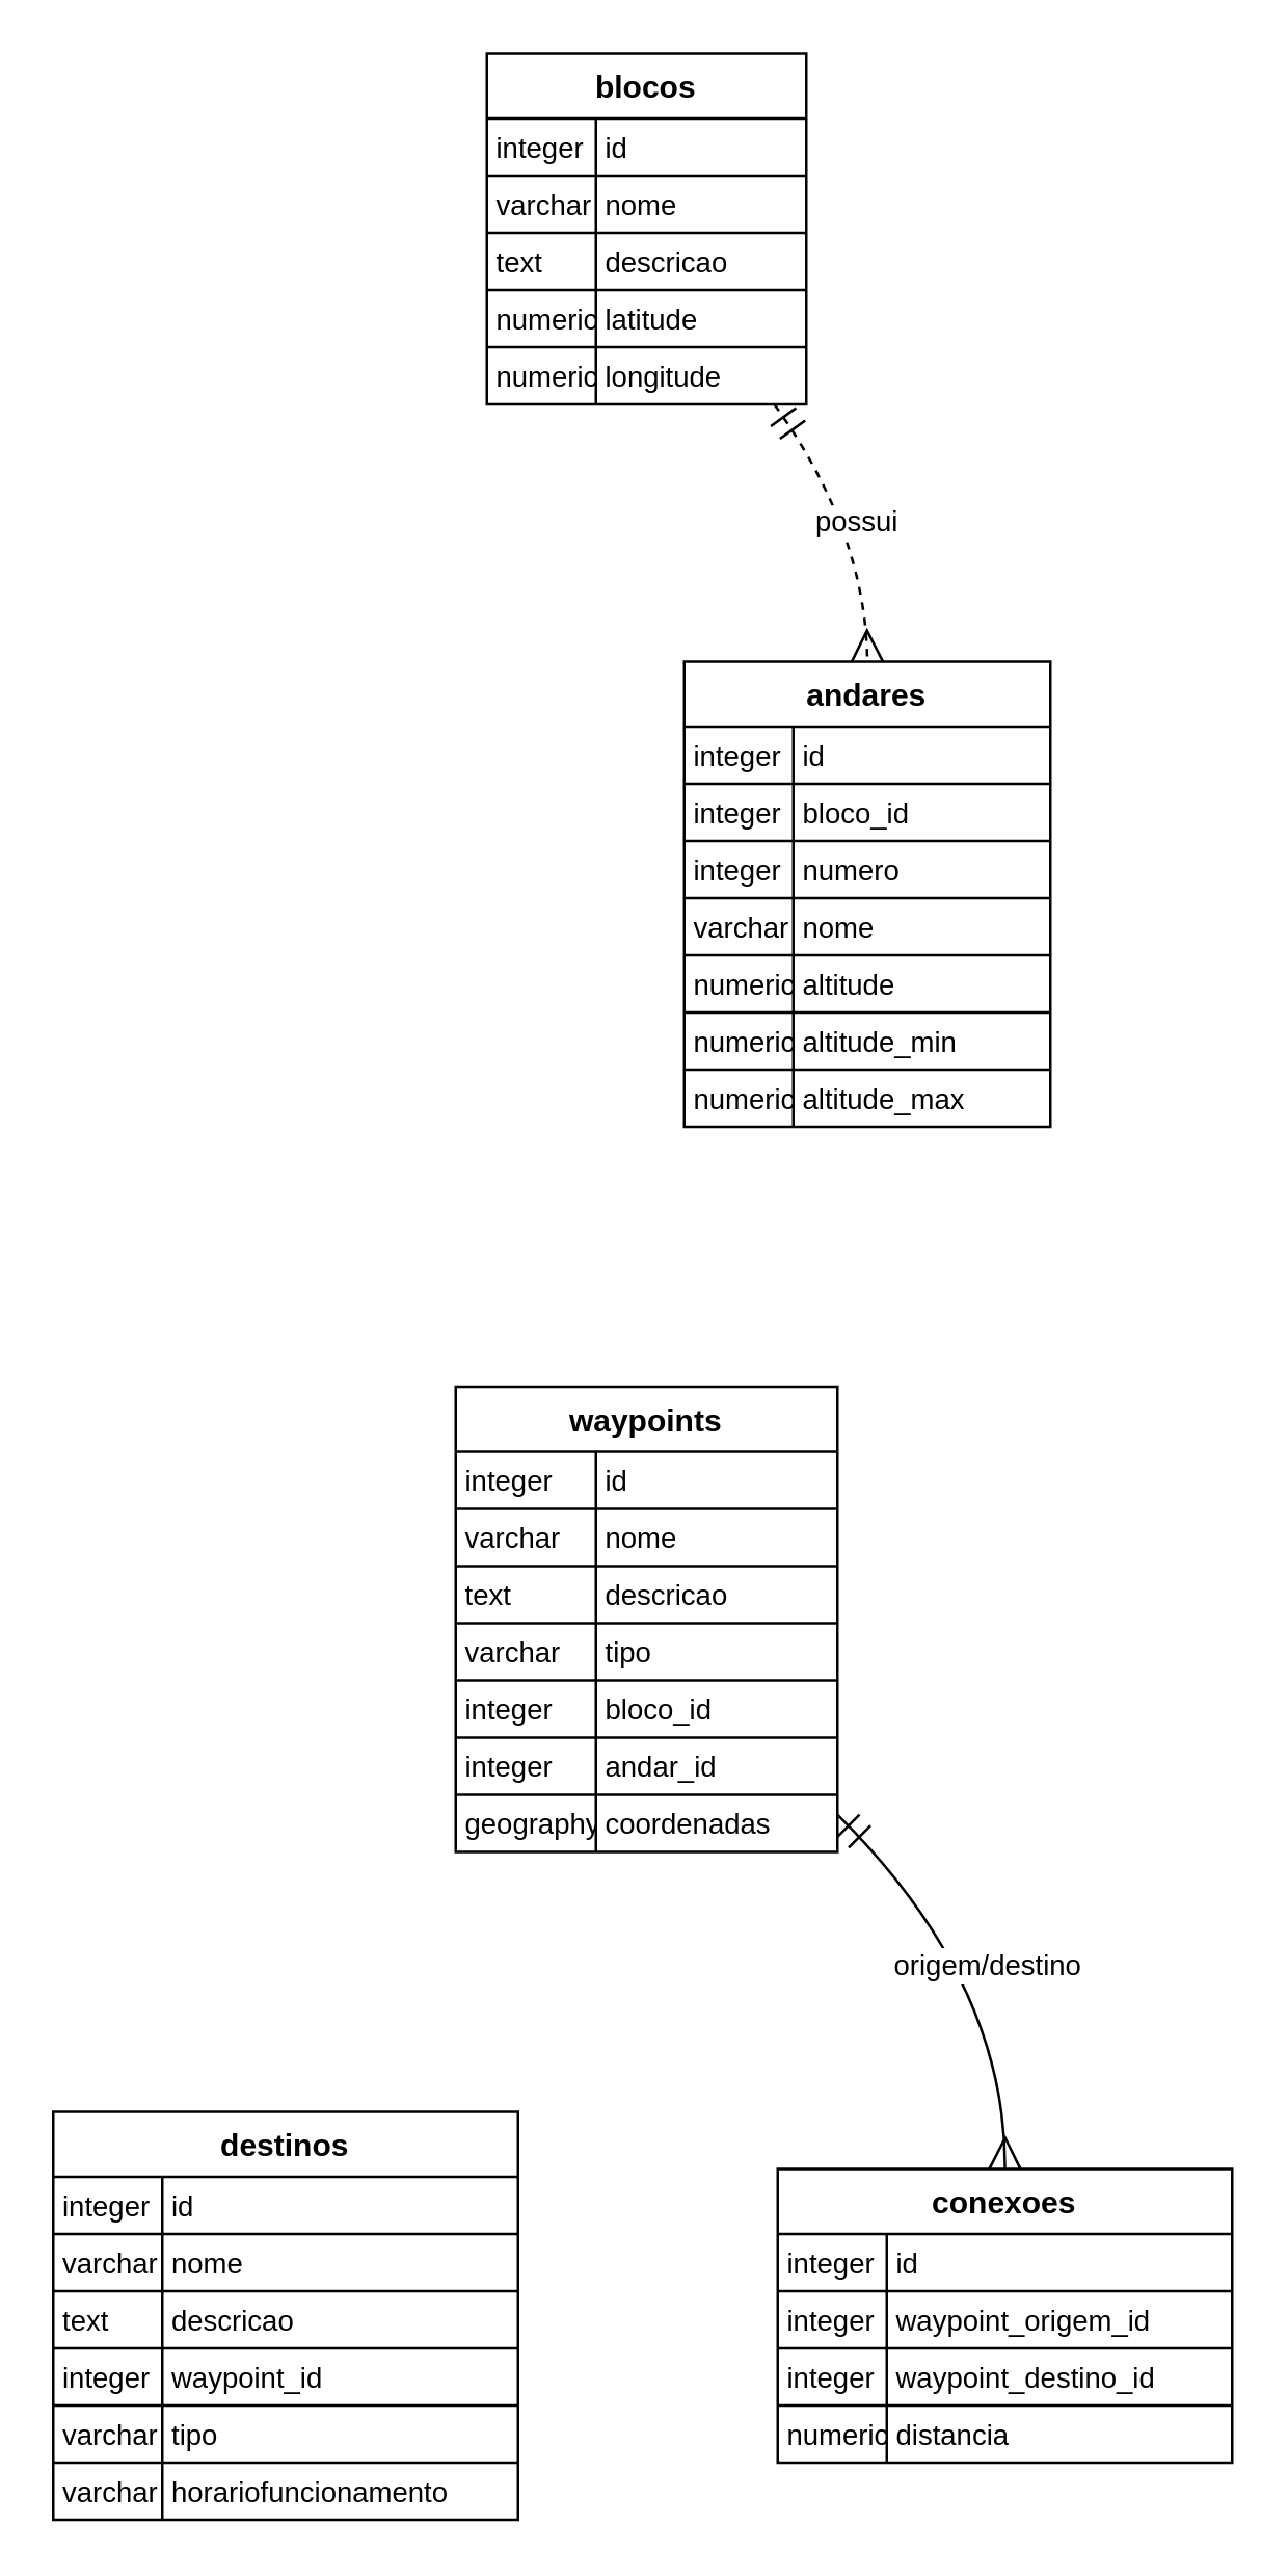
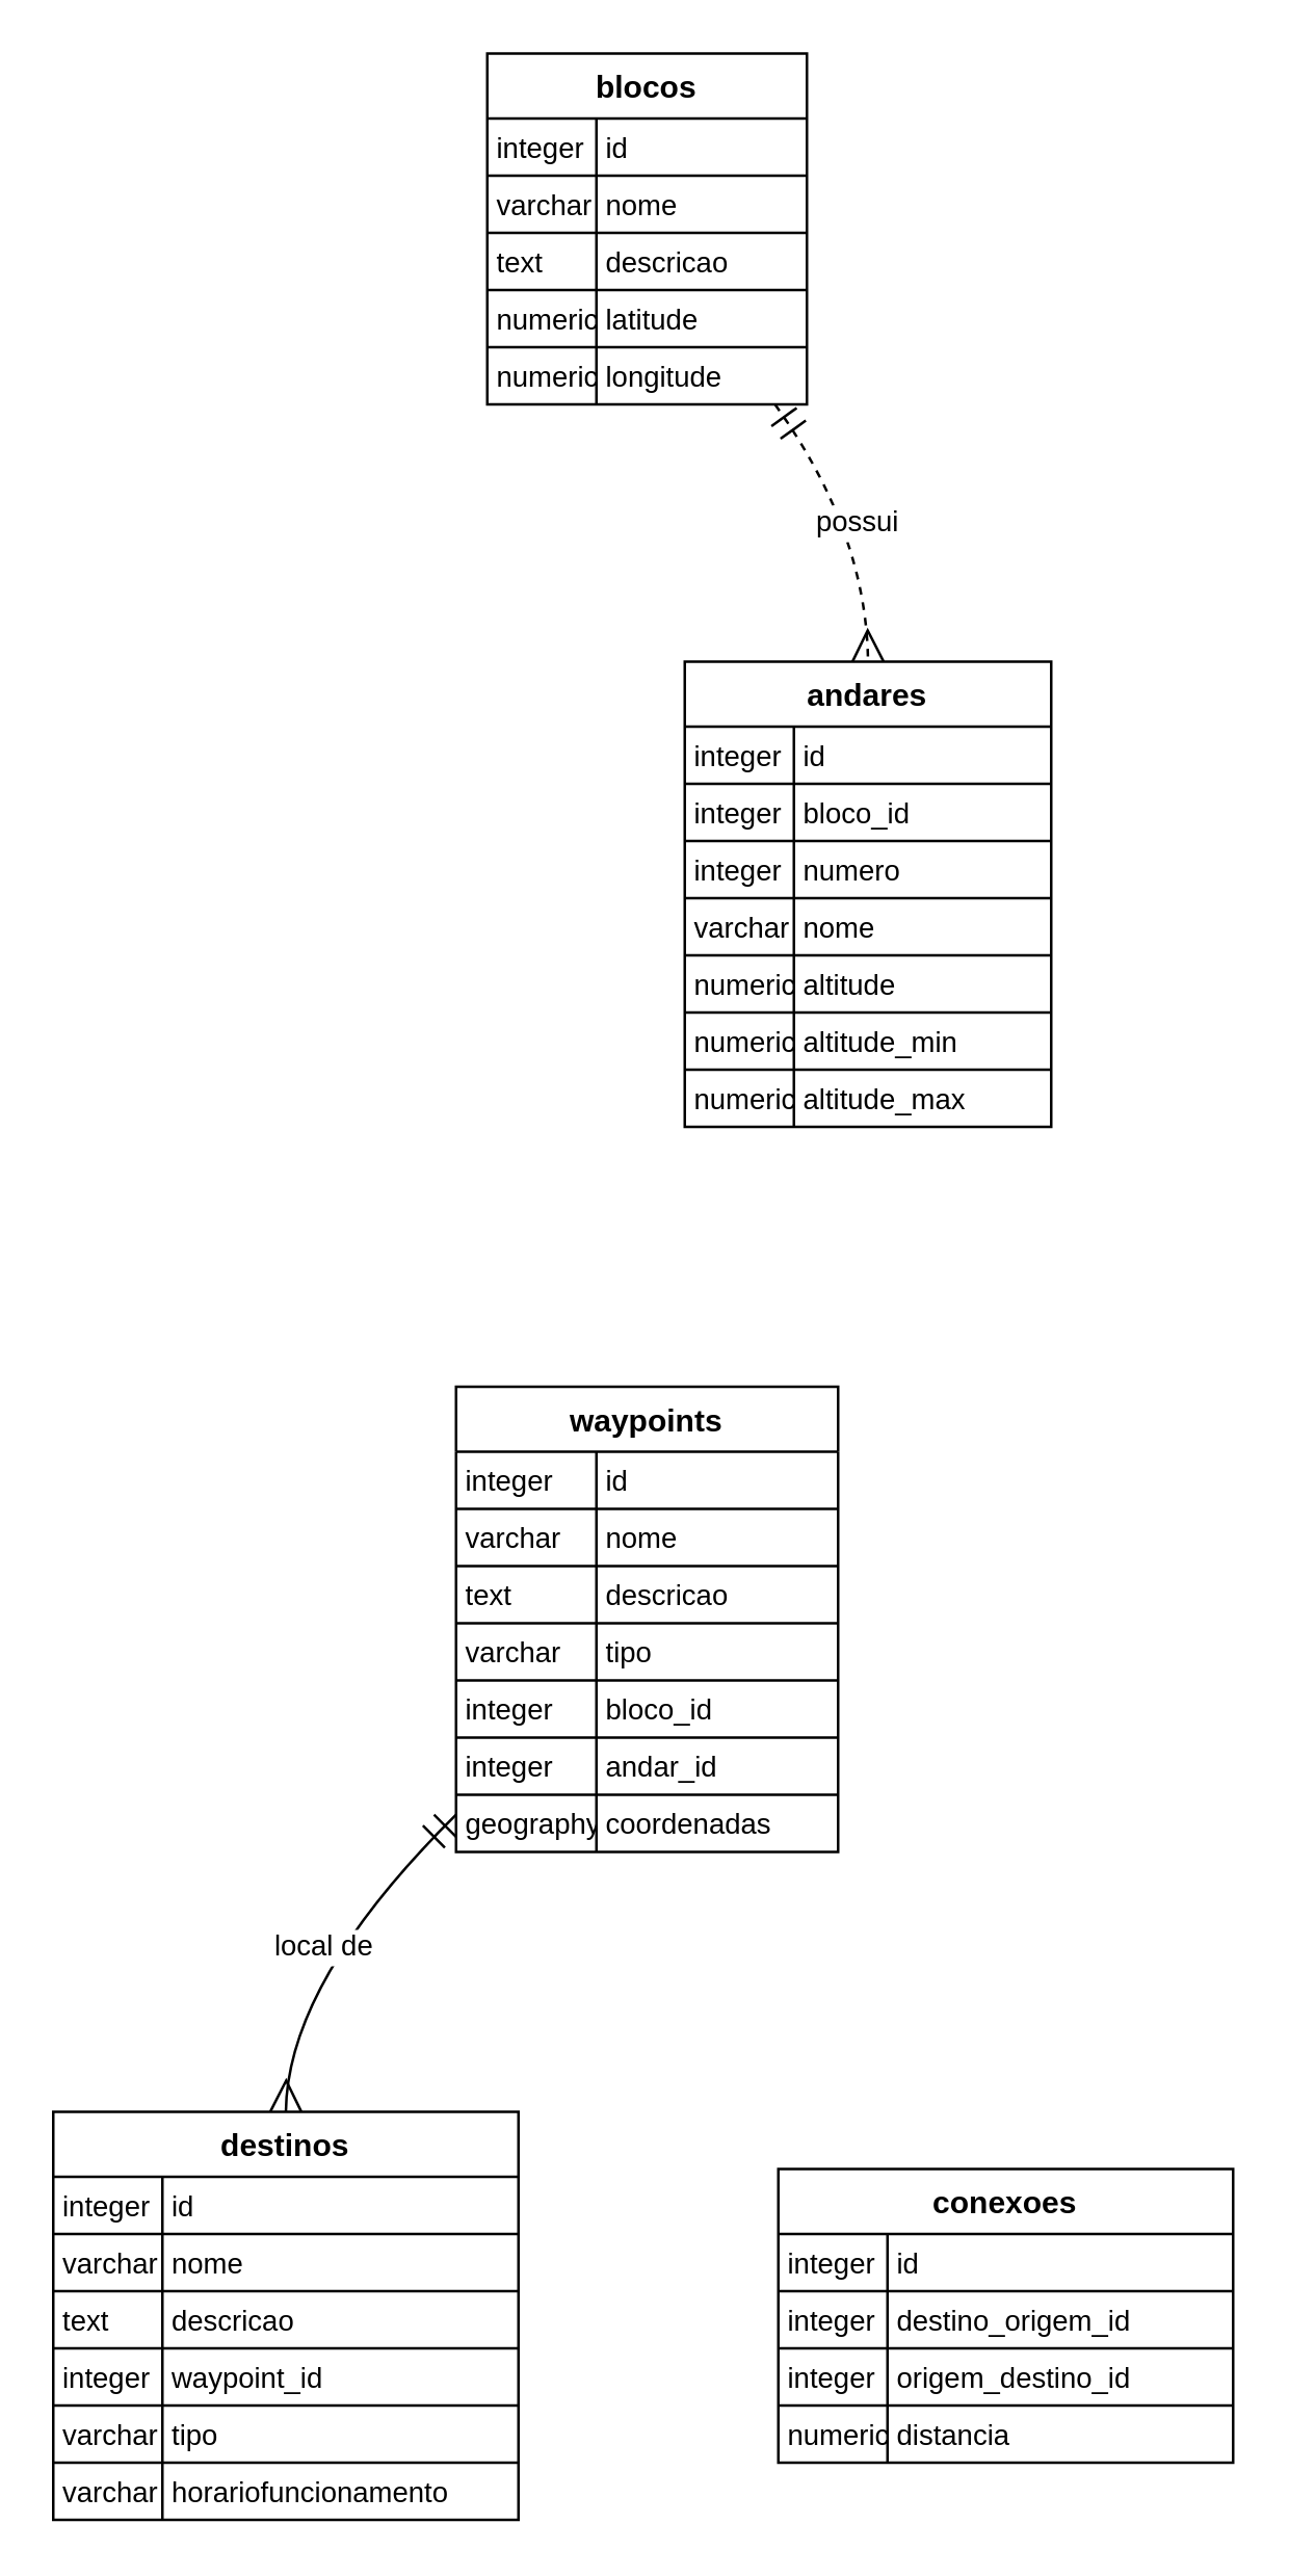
+ <mxCell id="95" value="local de" style="curved=1;startArrow=ERmandOne;startSize=10;;endArrow=ERmany;endSize=10;;exitX=0;exitY=0.92;entryX=0.5;entryY=0;rounded=0;" edge="1" parent="1" source="72" target="53"><mxGeometry relative="1" as="geometry"><Array as="points"><mxPoint x="110" y="762" /></Array></mxGeometry></mxCell>
- <mxCell id="96" value="origem/destino" style="curved=1;startArrow=ERmandOne;startSize=10;;endArrow=ERmany;endSize=10;;exitX=1;exitY=0.92;entryX=0.5;entryY=0;rounded=0;" edge="1" parent="1" source="72" target="40"><mxGeometry relative="1" as="geometry"><Array as="points"><mxPoint x="387" y="762" /></Array></mxGeometry></mxCell>
- <mxCell id="46" value="waypoint_origem_id" style="shape=partialRectangle;connectable=0;fillColor=none;top=0;left=0;bottom=0;right=0;align=left;spacingLeft=2;overflow=hidden;fontSize=11;" vertex="1" parent="44"><mxGeometry x="42" width="133" height="22" as="geometry"><mxRectangle width="133" height="22" as="alternateBounds" /></mxGeometry></mxCell>
+ <mxCell id="46" value="destino_origem_id" style="shape=partialRectangle;connectable=0;fillColor=none;top=0;left=0;bottom=0;right=0;align=left;spacingLeft=2;overflow=hidden;fontSize=11;" vertex="1" parent="44"><mxGeometry x="42" width="133" height="22" as="geometry"><mxRectangle width="133" height="22" as="alternateBounds" /></mxGeometry></mxCell>
- <mxCell id="49" value="waypoint_destino_id" style="shape=partialRectangle;connectable=0;fillColor=none;top=0;left=0;bottom=0;right=0;align=left;spacingLeft=2;overflow=hidden;fontSize=11;" vertex="1" parent="47"><mxGeometry x="42" width="133" height="22" as="geometry"><mxRectangle width="133" height="22" as="alternateBounds" /></mxGeometry></mxCell>
+ <mxCell id="49" value="origem_destino_id" style="shape=partialRectangle;connectable=0;fillColor=none;top=0;left=0;bottom=0;right=0;align=left;spacingLeft=2;overflow=hidden;fontSize=11;" vertex="1" parent="47"><mxGeometry x="42" width="133" height="22" as="geometry"><mxRectangle width="133" height="22" as="alternateBounds" /></mxGeometry></mxCell>
